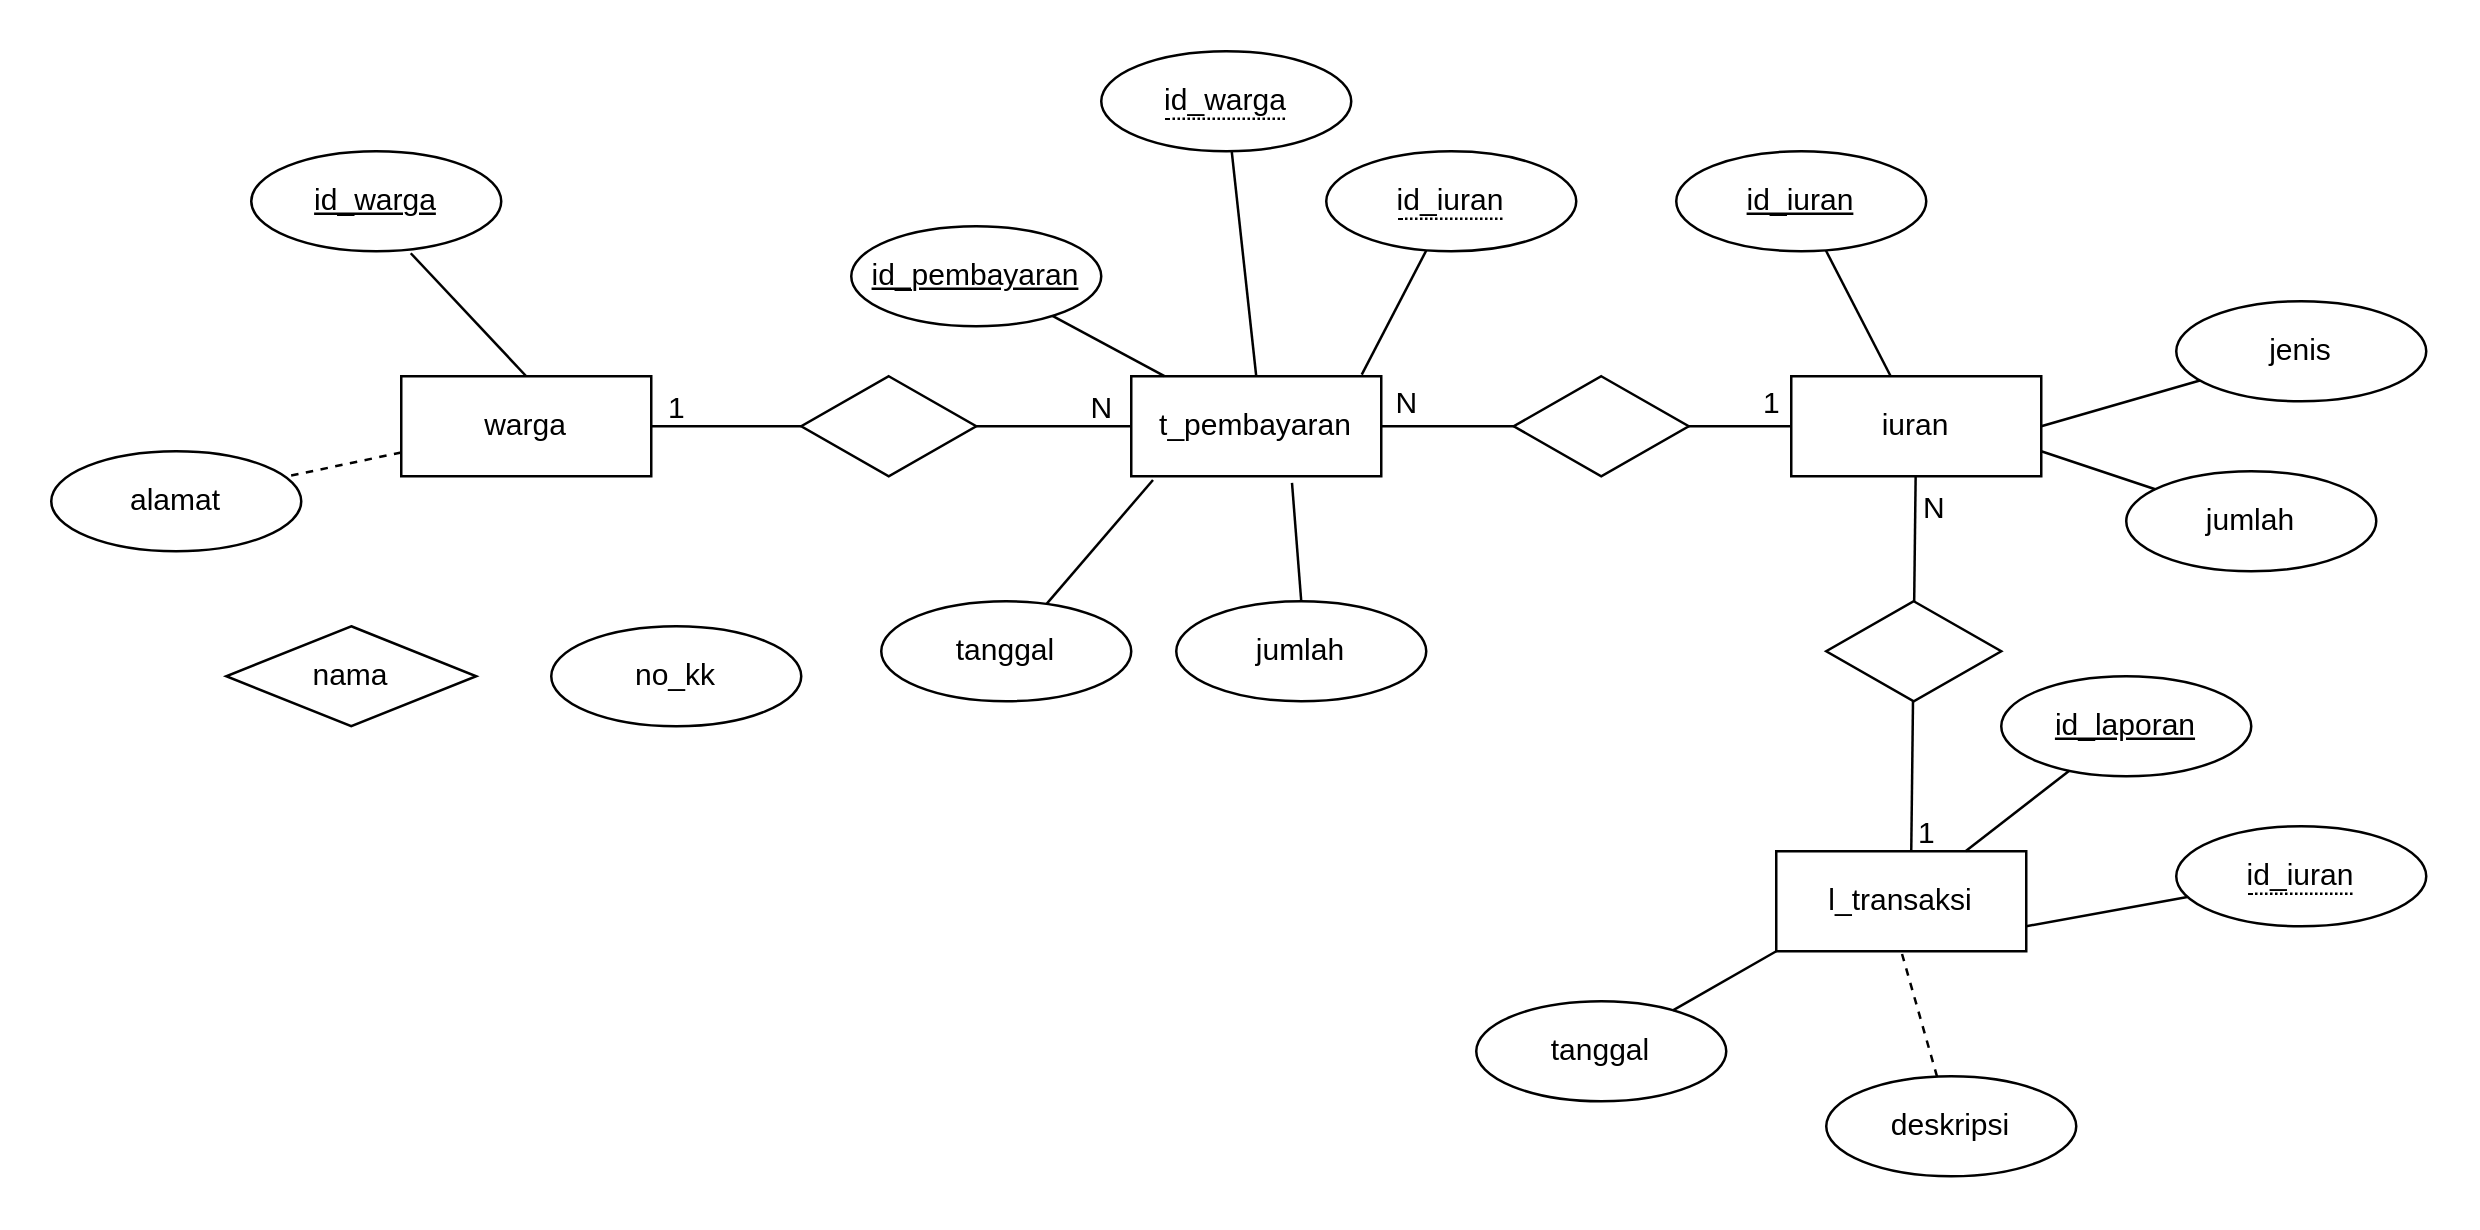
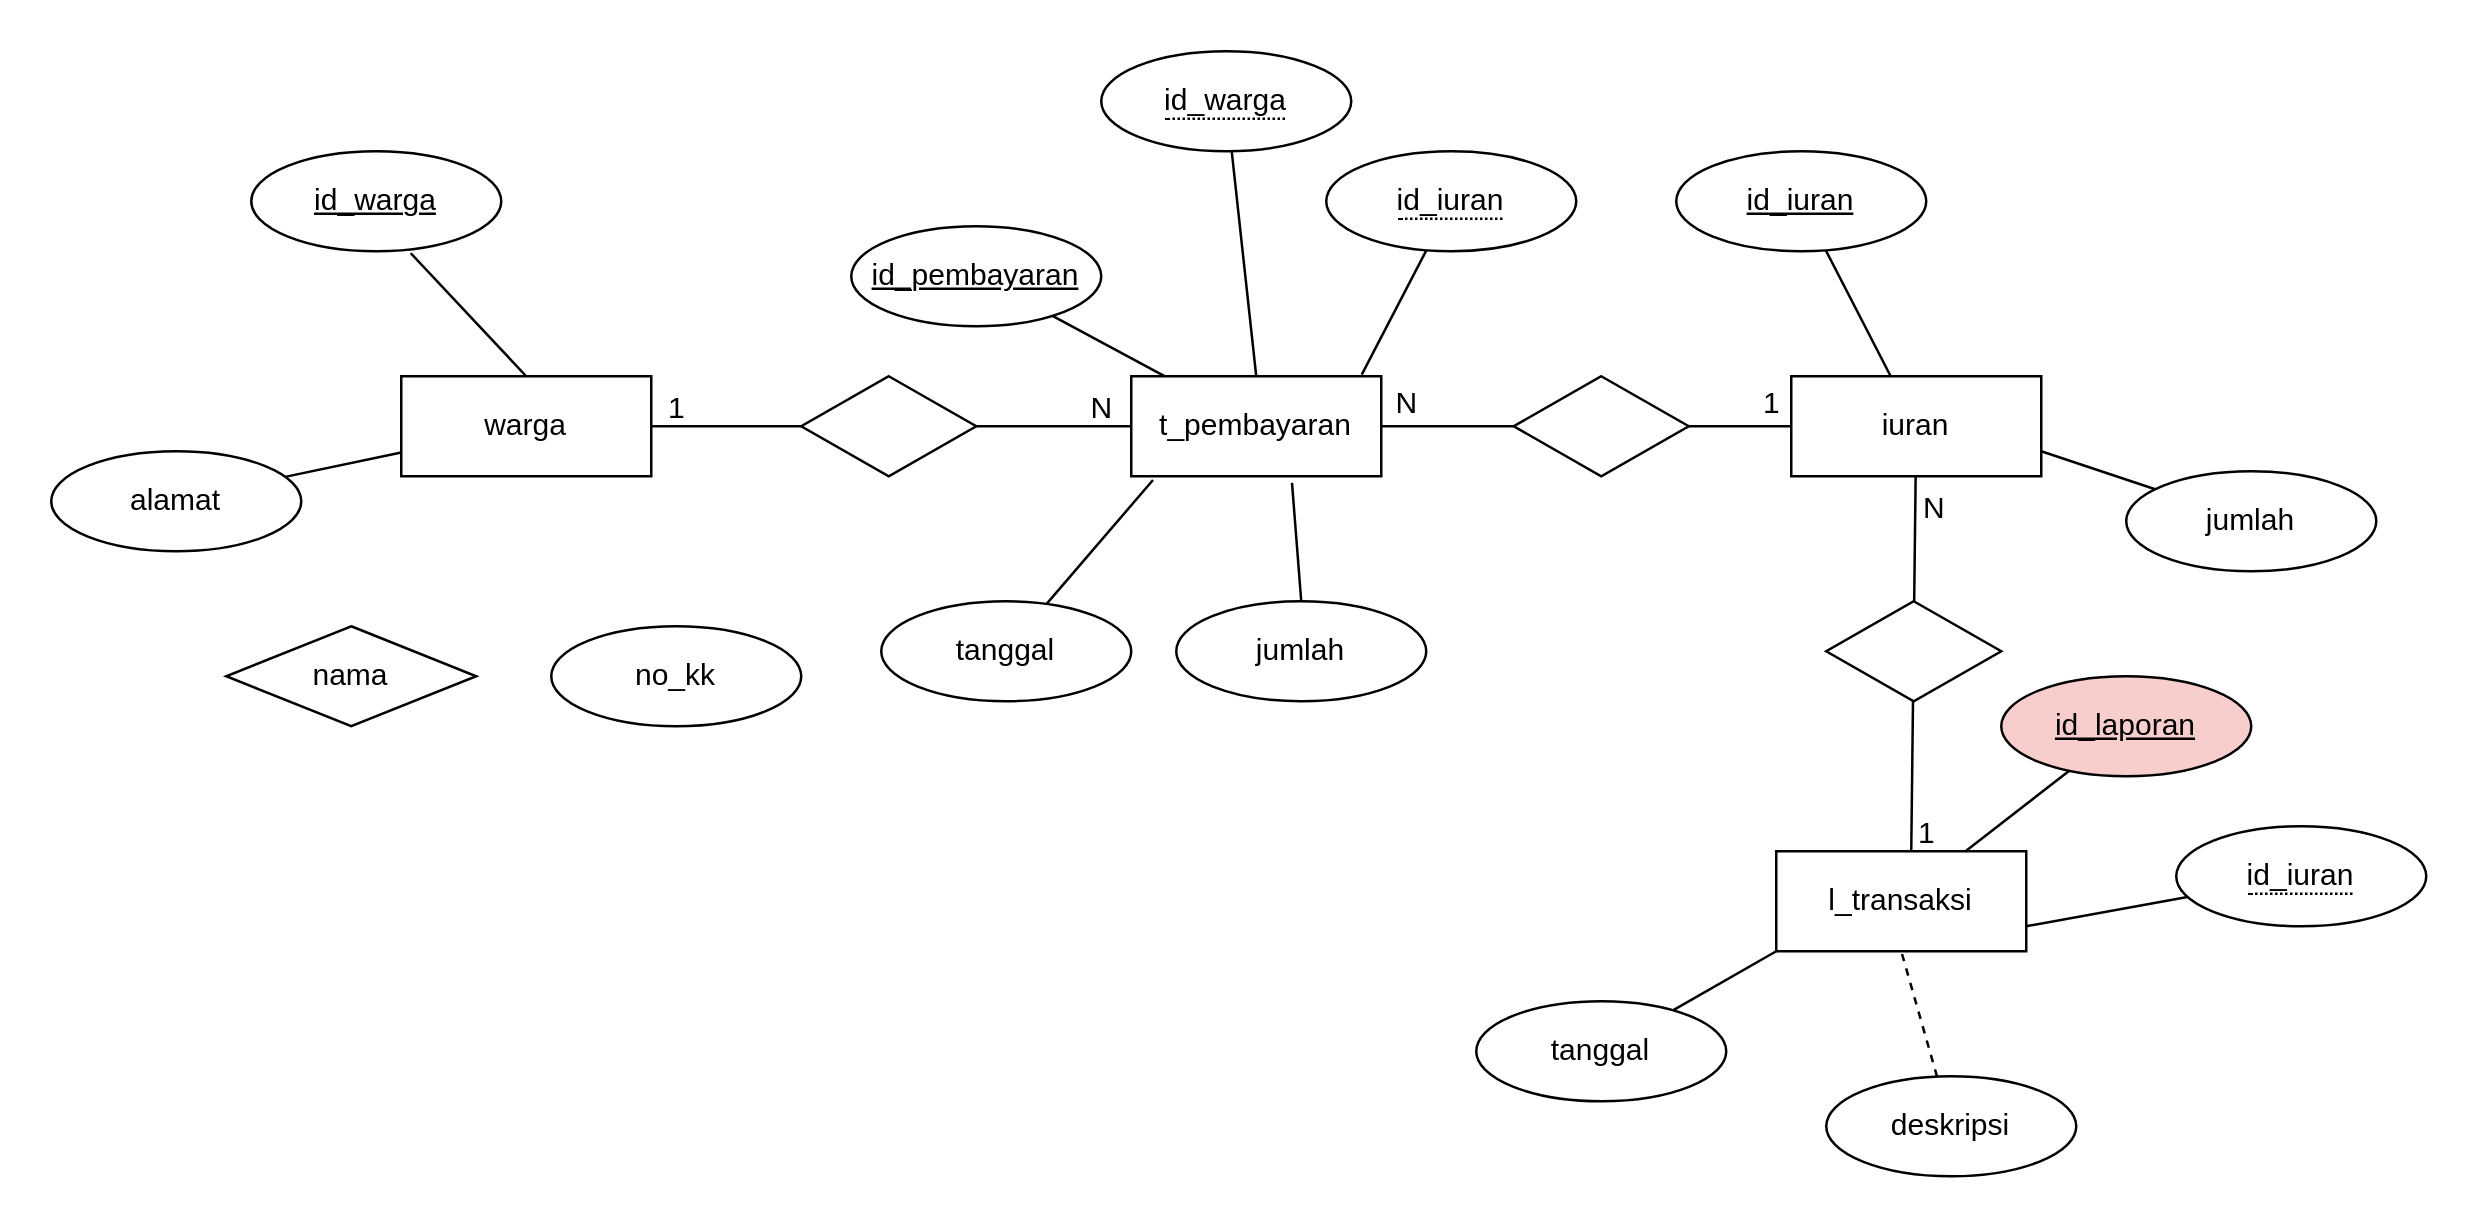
- <mxCell id="15" value="jenis" style="ellipse;whiteSpace=wrap;html=1;align=center;" parent="1" vertex="1"><mxGeometry x="870" y="120" width="100" height="40" as="geometry" /></mxCell>
- <mxCell id="17" value="" style="endArrow=none;html=1;rounded=0;entryX=1;entryY=0.5;entryDx=0;entryDy=0;" parent="1" source="15" target="3" edge="1"><mxGeometry relative="1" as="geometry"><mxPoint x="420" y="90" as="sourcePoint" /><mxPoint x="420" y="90" as="targetPoint" /></mxGeometry></mxCell>
- <mxCell id="10" value="" style="endArrow=none;html=1;rounded=0;entryX=0.935;entryY=0.256;entryDx=0;entryDy=0;entryPerimeter=0;dashed=1;" parent="1" source="6" target="8" edge="1"><mxGeometry relative="1" as="geometry"><mxPoint x="0" y="170" as="sourcePoint" /><mxPoint x="0" y="170" as="targetPoint" /></mxGeometry></mxCell>
+ <mxCell id="10" value="" style="endArrow=none;html=1;rounded=0;entryX=0.935;entryY=0.256;entryDx=0;entryDy=0;entryPerimeter=0;" parent="1" source="6" target="8" edge="1"><mxGeometry relative="1" as="geometry"><mxPoint x="0" y="170" as="sourcePoint" /><mxPoint x="0" y="170" as="targetPoint" /></mxGeometry></mxCell>
- <mxCell id="31" value="id_laporan" style="ellipse;whiteSpace=wrap;html=1;align=center;fontStyle=4;" parent="1" vertex="1"><mxGeometry x="800" y="270" width="100" height="40" as="geometry" /></mxCell>
+ <mxCell id="31" value="id_laporan" style="ellipse;whiteSpace=wrap;html=1;align=center;fontStyle=4;fillColor=#f8cecc;" parent="1" vertex="1"><mxGeometry x="800" y="270" width="100" height="40" as="geometry" /></mxCell>
